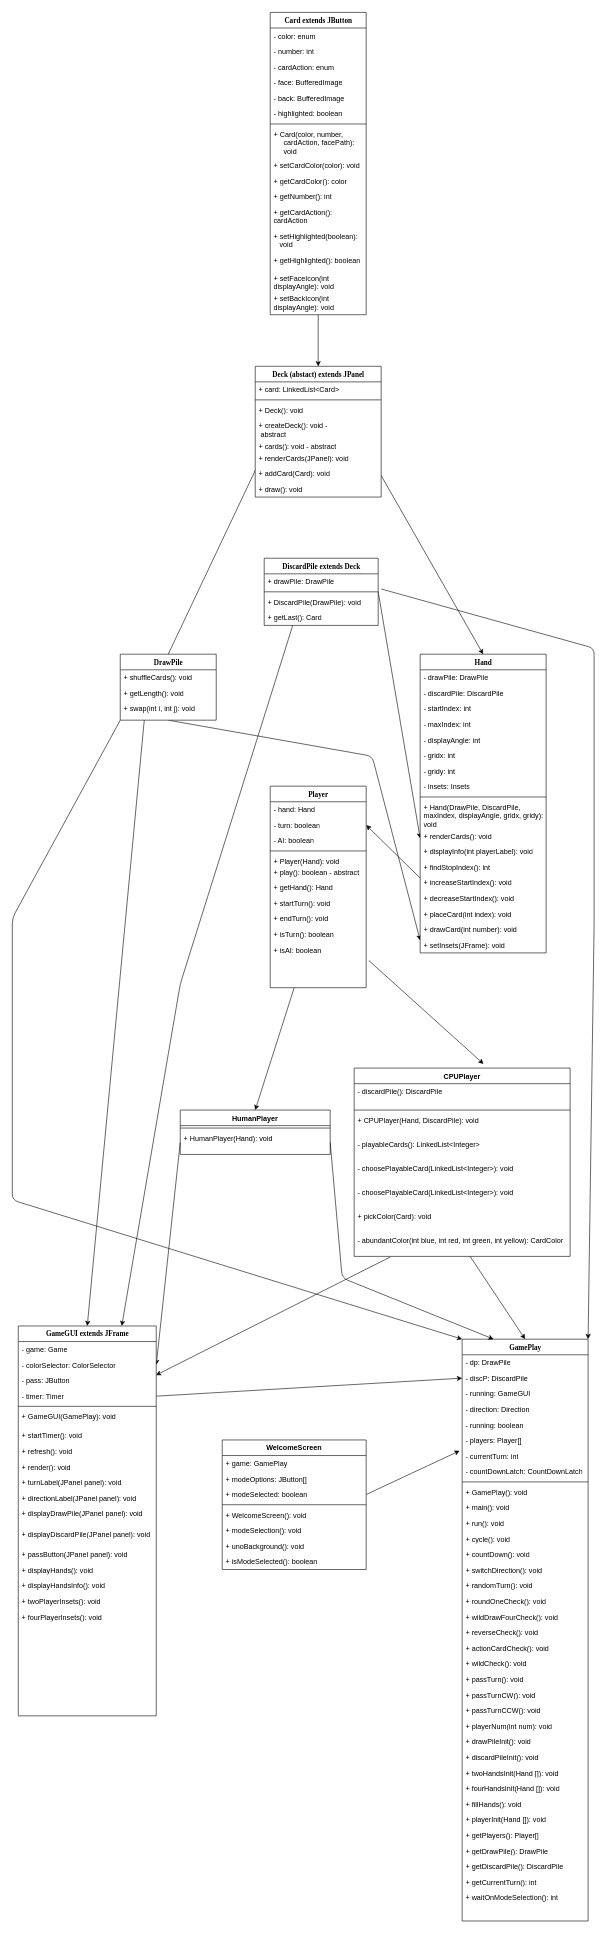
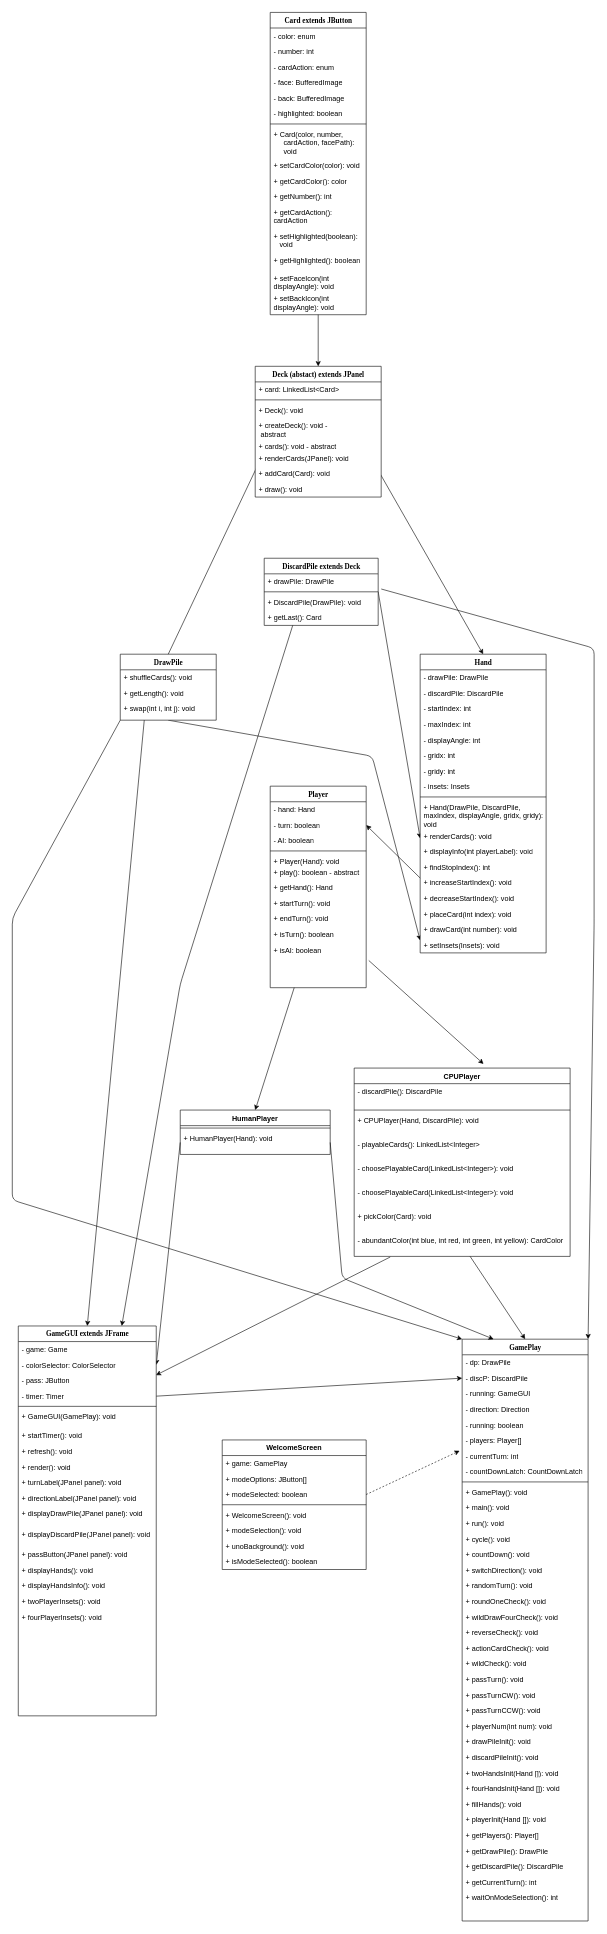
- <mxCell id="57" value="+ setInsets(JFrame): void" style="text;html=1;strokeColor=none;fillColor=none;align=left;verticalAlign=top;spacingLeft=4;spacingRight=4;whiteSpace=wrap;overflow=hidden;rotatable=0;points=[[0,0.5],[1,0.5]];portConstraint=eastwest;" parent="39" vertex="1"><mxGeometry y="472" width="210" height="26" as="geometry" /></mxCell>
+ <mxCell id="57" value="+ setInsets(Insets): void" style="text;html=1;strokeColor=none;fillColor=none;align=left;verticalAlign=top;spacingLeft=4;spacingRight=4;whiteSpace=wrap;overflow=hidden;rotatable=0;points=[[0,0.5],[1,0.5]];portConstraint=eastwest;" parent="39" vertex="1"><mxGeometry y="472" width="210" height="26" as="geometry" /></mxCell>
- <mxCell id="162" value="" style="endArrow=classic;html=1;entryX=-0.02;entryY=0.159;entryDx=0;entryDy=0;entryPerimeter=0;exitX=1;exitY=0.5;exitDx=0;exitDy=0;" edge="1" parent="1" source="156" target="100"><mxGeometry width="50" height="50" relative="1" as="geometry"><mxPoint x="670" y="2530" as="sourcePoint" /><mxPoint x="720" y="2480" as="targetPoint" /></mxGeometry></mxCell>
+ <mxCell id="162" value="" style="endArrow=classic;html=1;entryX=-0.02;entryY=0.159;entryDx=0;entryDy=0;entryPerimeter=0;exitX=1;exitY=0.5;exitDx=0;exitDy=0;dashed=1;" edge="1" parent="1" source="156" target="100"><mxGeometry width="50" height="50" relative="1" as="geometry"><mxPoint x="670" y="2530" as="sourcePoint" /><mxPoint x="720" y="2480" as="targetPoint" /></mxGeometry></mxCell>
